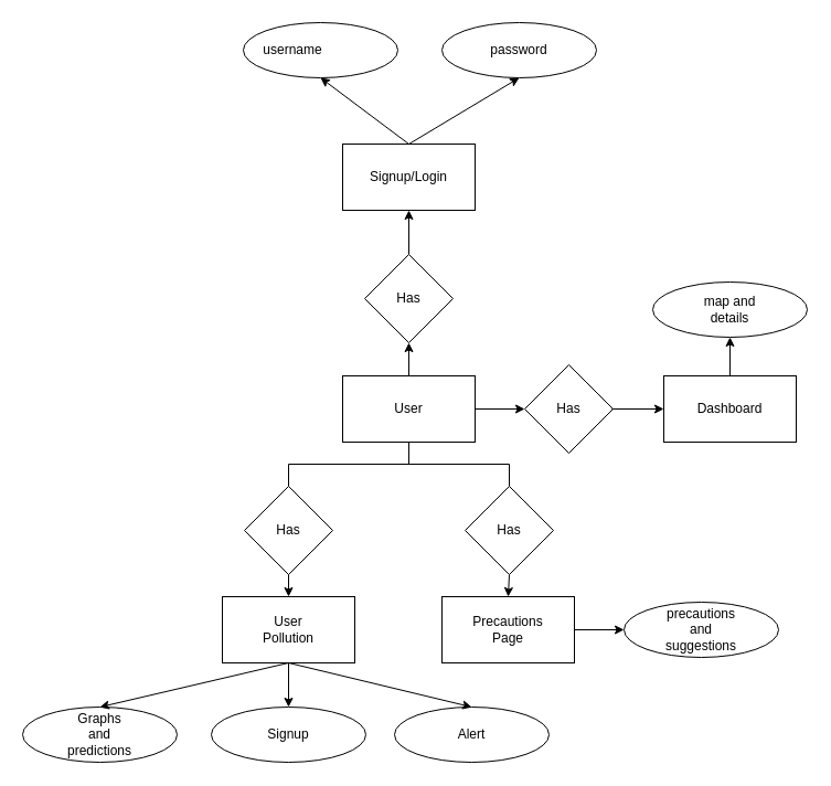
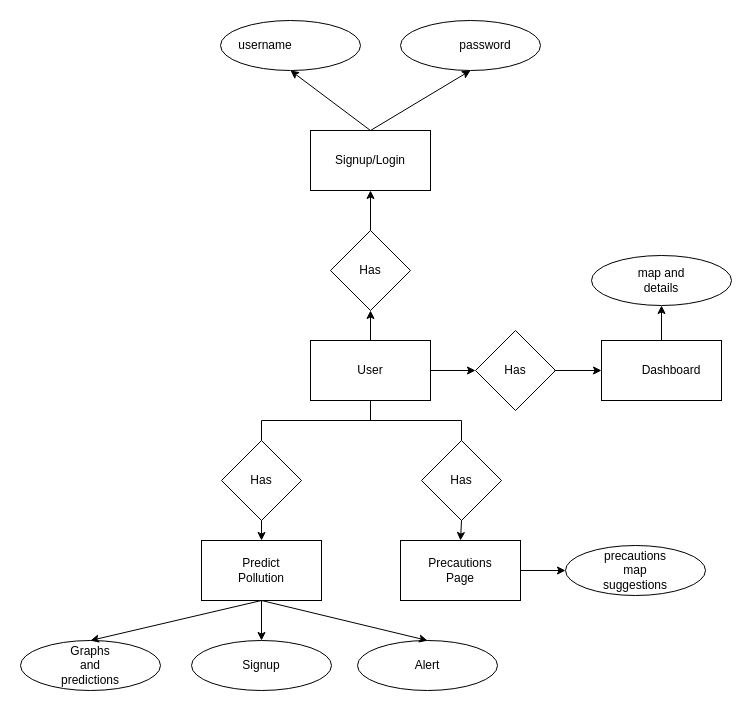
- <mxCell id="11" value="password" style="text;html=1;align=center;verticalAlign=middle;whiteSpace=wrap;rounded=0;" vertex="1" parent="1"><mxGeometry x="440" y="30" width="60" height="30" as="geometry" /></mxCell>
+ <mxCell id="11" value="password" style="text;html=1;align=center;verticalAlign=middle;whiteSpace=wrap;rounded=0;" vertex="1" parent="1"><mxGeometry x="455" y="30" width="60" height="30" as="geometry" /></mxCell>
- <mxCell id="20" value="Dashboard" style="text;html=1;align=center;verticalAlign=middle;whiteSpace=wrap;rounded=0;" vertex="1" parent="1"><mxGeometry x="631" y="355" width="60" height="30" as="geometry" /></mxCell>
+ <mxCell id="20" value="Dashboard" style="text;html=1;align=center;verticalAlign=middle;whiteSpace=wrap;rounded=0;" vertex="1" parent="1"><mxGeometry x="641" y="355" width="60" height="30" as="geometry" /></mxCell>
- <mxCell id="34" value="User Pollution" style="text;html=1;align=center;verticalAlign=middle;whiteSpace=wrap;rounded=0;" vertex="1" parent="1"><mxGeometry x="231" y="555" width="60" height="30" as="geometry" /></mxCell>
+ <mxCell id="34" value="Predict Pollution" style="text;html=1;align=center;verticalAlign=middle;whiteSpace=wrap;rounded=0;" vertex="1" parent="1"><mxGeometry x="231" y="555" width="60" height="30" as="geometry" /></mxCell>
- <mxCell id="39" value="precautions and suggestions" style="text;html=1;align=center;verticalAlign=middle;whiteSpace=wrap;rounded=0;" vertex="1" parent="1"><mxGeometry x="605" y="555" width="60" height="30" as="geometry" /></mxCell>
+ <mxCell id="39" value="precautions map suggestions" style="text;html=1;align=center;verticalAlign=middle;whiteSpace=wrap;rounded=0;" vertex="1" parent="1"><mxGeometry x="605" y="555" width="60" height="30" as="geometry" /></mxCell>
